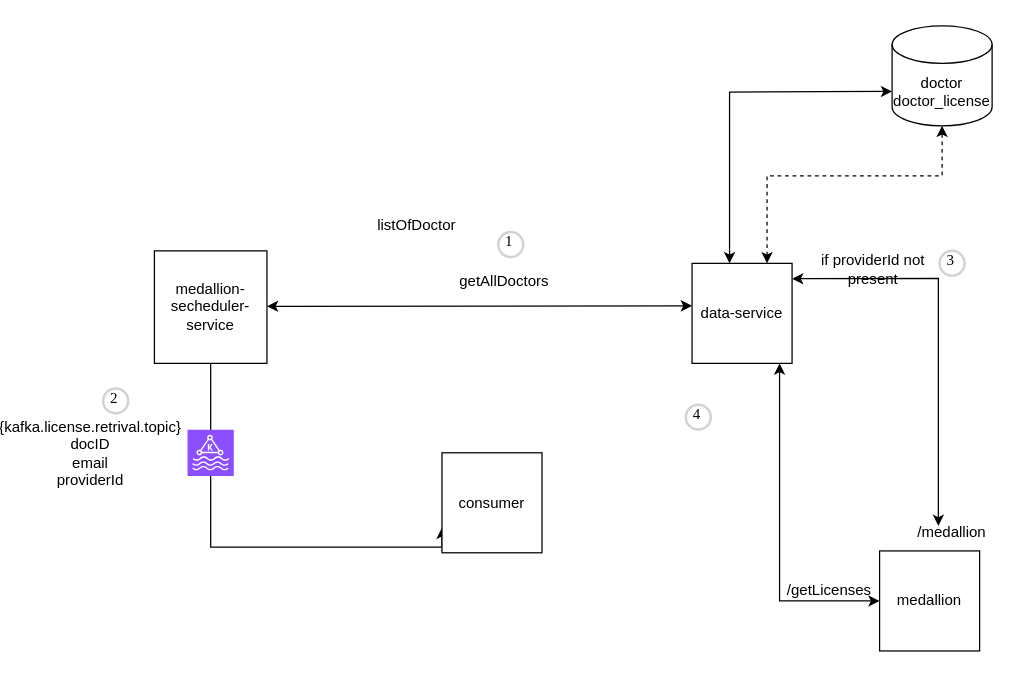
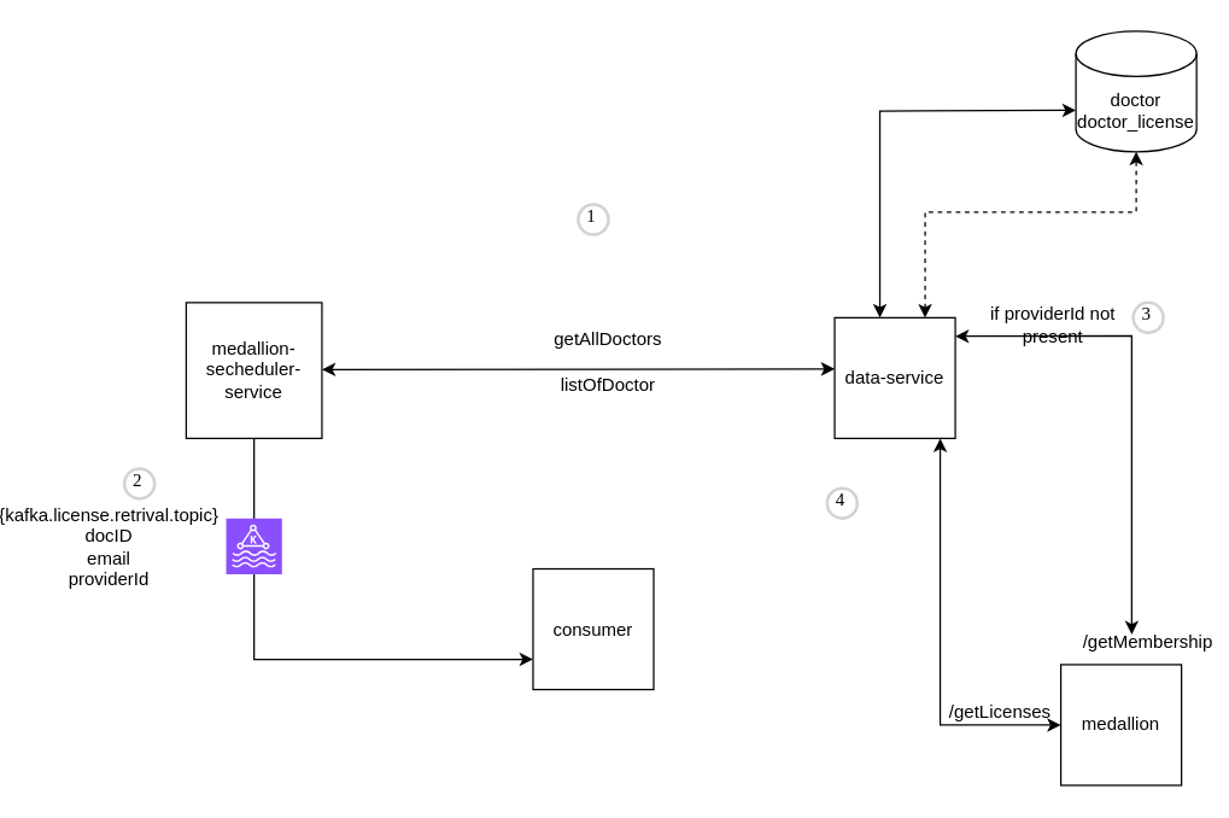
- <mxCell id="10" value="listOfDoctor" style="text;html=1;strokeColor=none;fillColor=none;align=center;verticalAlign=middle;whiteSpace=wrap;rounded=0;" vertex="1" parent="1"><mxGeometry x="281" y="165" width="60" height="30" as="geometry" /></mxCell>
+ <mxCell id="10" value="listOfDoctor" style="text;html=1;strokeColor=none;fillColor=none;align=center;verticalAlign=middle;whiteSpace=wrap;rounded=0;" vertex="1" parent="1"><mxGeometry x="351" y="240" width="60" height="30" as="geometry" /></mxCell>
- <mxCell id="6" value="1" style="ellipse;whiteSpace=wrap;html=1;aspect=fixed;strokeWidth=2;fontFamily=Tahoma;spacingBottom=4;spacingRight=2;strokeColor=#d3d3d3;" vertex="1" parent="1"><mxGeometry x="376" y="185" width="20" height="20" as="geometry" /></mxCell>
+ <mxCell id="6" value="1" style="ellipse;whiteSpace=wrap;html=1;aspect=fixed;strokeWidth=2;fontFamily=Tahoma;spacingBottom=4;spacingRight=2;strokeColor=#d3d3d3;" vertex="1" parent="1"><mxGeometry x="361" y="135" width="20" height="20" as="geometry" /></mxCell>
- <mxCell id="7" value="consumer" style="whiteSpace=wrap;html=1;aspect=fixed;" vertex="1" parent="1"><mxGeometry x="331" y="361.5" width="80" height="80" as="geometry" /></mxCell>
+ <mxCell id="7" value="consumer" style="whiteSpace=wrap;html=1;aspect=fixed;" vertex="1" parent="1"><mxGeometry x="331" y="376.5" width="80" height="80" as="geometry" /></mxCell>
- <mxCell id="16" value="/medallion" style="text;html=1;strokeColor=none;fillColor=none;align=center;verticalAlign=middle;whiteSpace=wrap;rounded=0;" vertex="1" parent="1"><mxGeometry x="709" y="410" width="60" height="30" as="geometry" /></mxCell>
+ <mxCell id="16" value="/getMembership" style="text;html=1;strokeColor=none;fillColor=none;align=center;verticalAlign=middle;whiteSpace=wrap;rounded=0;" vertex="1" parent="1"><mxGeometry x="709" y="410" width="60" height="30" as="geometry" /></mxCell>
